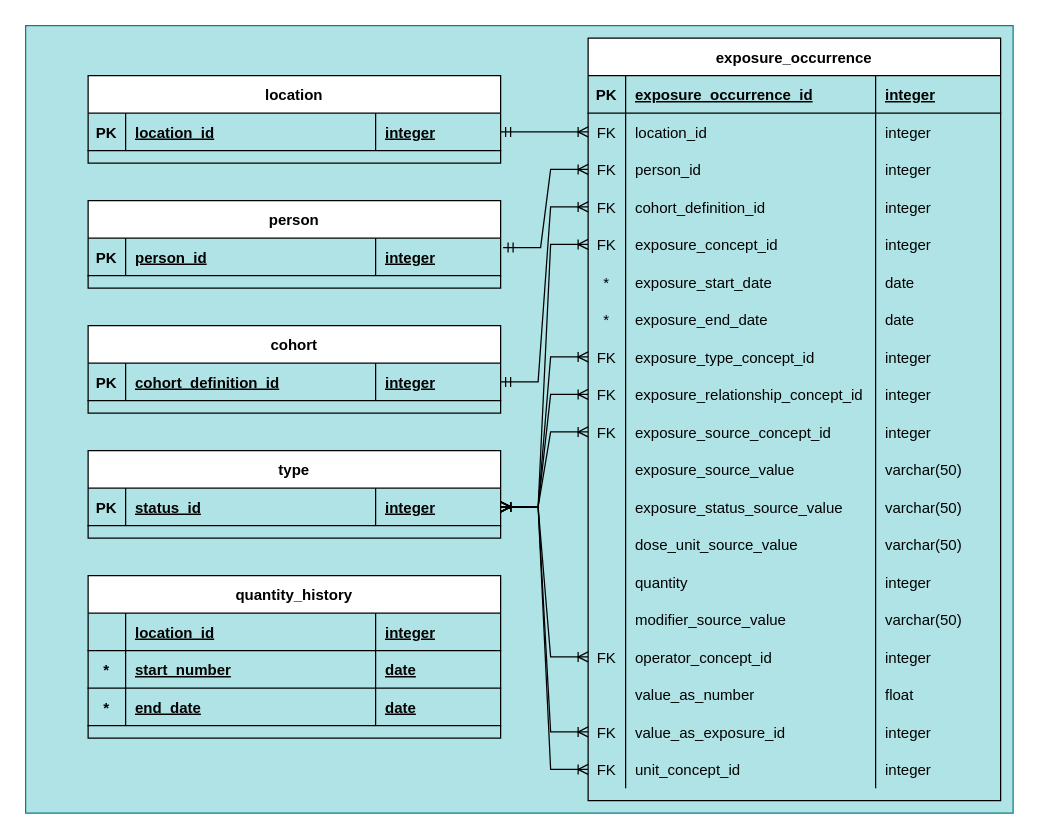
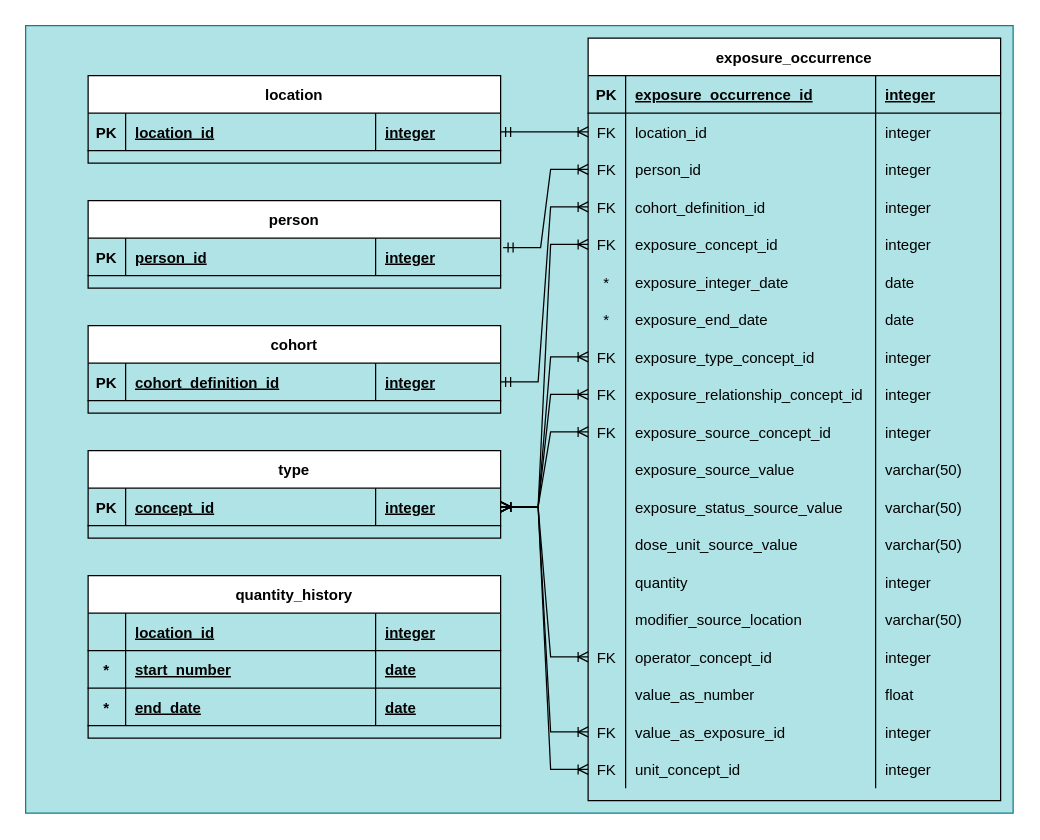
- <mxCell id="26" value="exposure_start_date" style="shape=partialRectangle;connectable=0;fillColor=none;top=0;left=0;bottom=0;right=0;align=left;spacingLeft=6;overflow=hidden;" parent="24" vertex="1"><mxGeometry x="30" width="200" height="30" as="geometry"><mxRectangle width="200" height="30" as="alternateBounds" /></mxGeometry></mxCell>
+ <mxCell id="26" value="exposure_integer_date" style="shape=partialRectangle;connectable=0;fillColor=none;top=0;left=0;bottom=0;right=0;align=left;spacingLeft=6;overflow=hidden;" parent="24" vertex="1"><mxGeometry x="30" width="200" height="30" as="geometry"><mxRectangle width="200" height="30" as="alternateBounds" /></mxGeometry></mxCell>
- <mxCell id="98" value="status_id" style="shape=partialRectangle;connectable=0;fillColor=none;top=0;left=0;bottom=0;right=0;align=left;spacingLeft=6;fontStyle=5;overflow=hidden;" parent="96" vertex="1"><mxGeometry x="30" width="200" height="30" as="geometry"><mxRectangle width="200" height="30" as="alternateBounds" /></mxGeometry></mxCell>
+ <mxCell id="98" value="concept_id" style="shape=partialRectangle;connectable=0;fillColor=none;top=0;left=0;bottom=0;right=0;align=left;spacingLeft=6;fontStyle=5;overflow=hidden;" parent="96" vertex="1"><mxGeometry x="30" width="200" height="30" as="geometry"><mxRectangle width="200" height="30" as="alternateBounds" /></mxGeometry></mxCell>
- <mxCell id="62" value="modifier_source_value" style="shape=partialRectangle;connectable=0;fillColor=none;top=0;left=0;bottom=0;right=0;align=left;spacingLeft=6;overflow=hidden;" parent="60" vertex="1"><mxGeometry x="30" width="200" height="30" as="geometry"><mxRectangle width="200" height="30" as="alternateBounds" /></mxGeometry></mxCell>
+ <mxCell id="62" value="modifier_source_location" style="shape=partialRectangle;connectable=0;fillColor=none;top=0;left=0;bottom=0;right=0;align=left;spacingLeft=6;overflow=hidden;" parent="60" vertex="1"><mxGeometry x="30" width="200" height="30" as="geometry"><mxRectangle width="200" height="30" as="alternateBounds" /></mxGeometry></mxCell>
